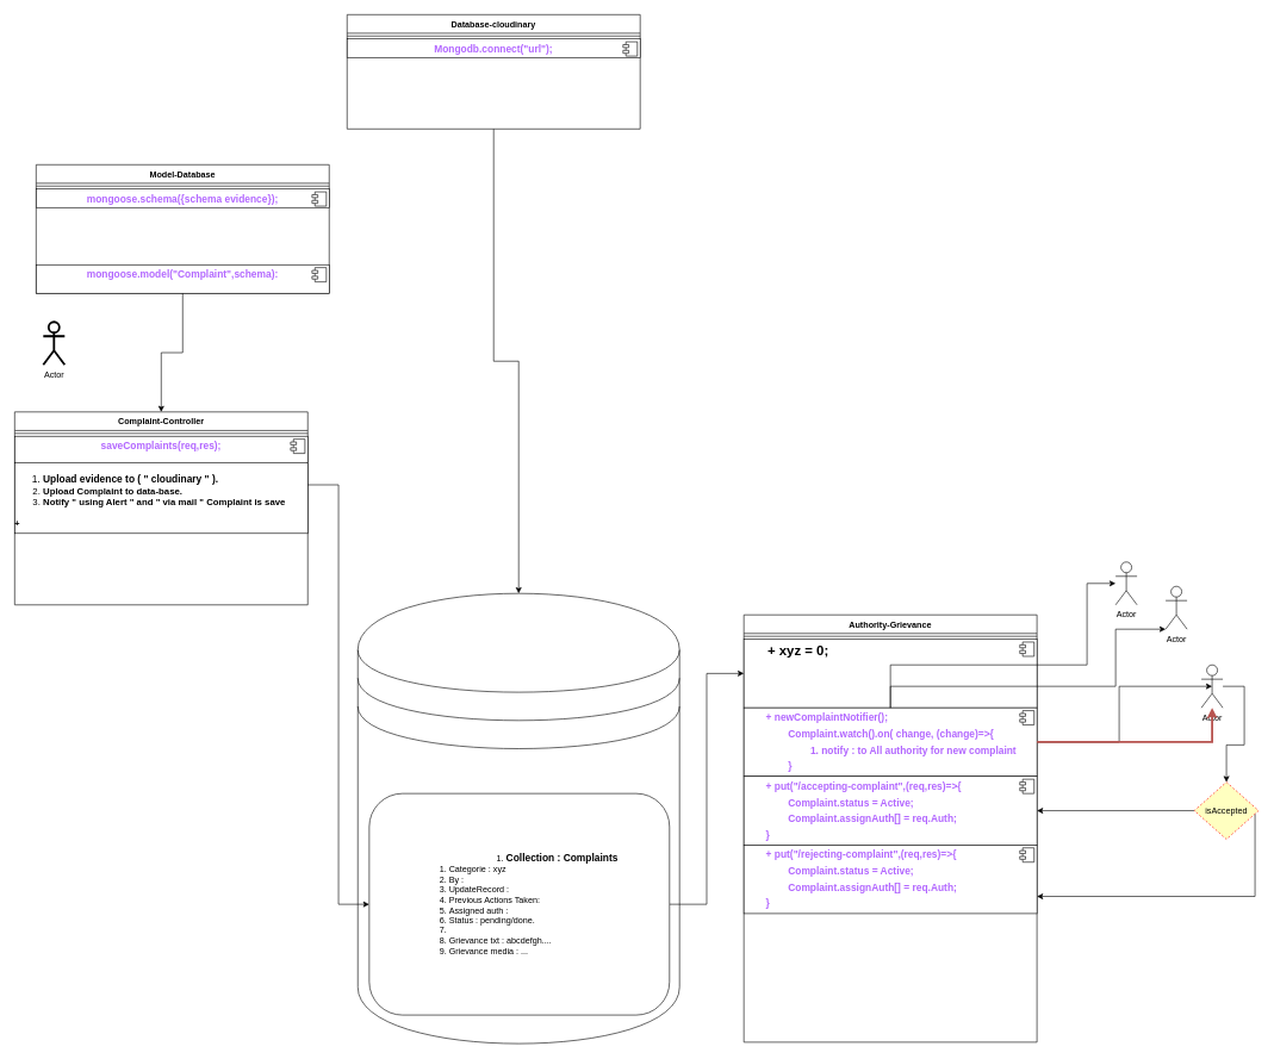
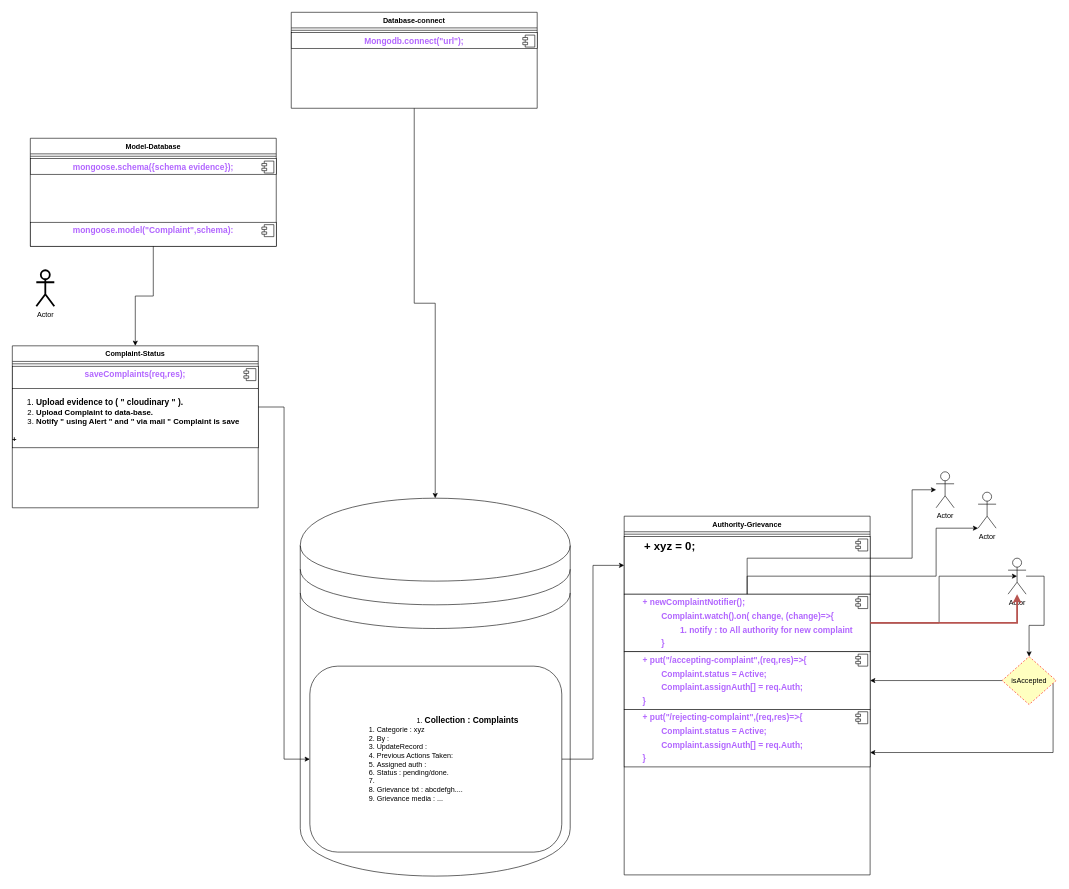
- <mxCell id="11" value="&lt;font style=&quot;font-size: 12px;&quot;&gt;Database-cloudinary&lt;/font&gt;" style="swimlane;fontStyle=1;align=center;verticalAlign=top;childLayout=stackLayout;horizontal=1;startSize=26;horizontalStack=0;resizeParent=1;resizeParentMax=0;resizeLast=0;collapsible=1;marginBottom=0;whiteSpace=wrap;html=1;" parent="1" vertex="1"><mxGeometry x="485" y="20" width="410" height="160" as="geometry"><mxRectangle x="340" y="140" width="150" height="30" as="alternateBounds" /></mxGeometry></mxCell>
+ <mxCell id="11" value="&lt;font style=&quot;font-size: 12px;&quot;&gt;Database-connect&lt;/font&gt;" style="swimlane;fontStyle=1;align=center;verticalAlign=top;childLayout=stackLayout;horizontal=1;startSize=26;horizontalStack=0;resizeParent=1;resizeParentMax=0;resizeLast=0;collapsible=1;marginBottom=0;whiteSpace=wrap;html=1;" parent="1" vertex="1"><mxGeometry x="485" y="20" width="410" height="160" as="geometry"><mxRectangle x="340" y="140" width="150" height="30" as="alternateBounds" /></mxGeometry></mxCell>
- <mxCell id="3" value="Complaint-Controller" style="swimlane;fontStyle=1;align=center;verticalAlign=top;childLayout=stackLayout;horizontal=1;startSize=26;horizontalStack=0;resizeParent=1;resizeParentMax=0;resizeLast=0;collapsible=1;marginBottom=0;whiteSpace=wrap;html=1;" parent="1" vertex="1"><mxGeometry x="20" y="576" width="410" height="270" as="geometry"><mxRectangle x="340" y="140" width="150" height="30" as="alternateBounds" /></mxGeometry></mxCell>
+ <mxCell id="3" value="Complaint-Status" style="swimlane;fontStyle=1;align=center;verticalAlign=top;childLayout=stackLayout;horizontal=1;startSize=26;horizontalStack=0;resizeParent=1;resizeParentMax=0;resizeLast=0;collapsible=1;marginBottom=0;whiteSpace=wrap;html=1;" parent="1" vertex="1"><mxGeometry x="20" y="576" width="410" height="270" as="geometry"><mxRectangle x="340" y="140" width="150" height="30" as="alternateBounds" /></mxGeometry></mxCell>
